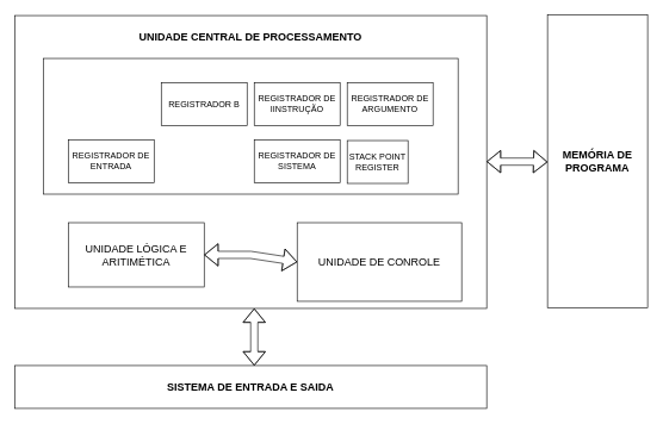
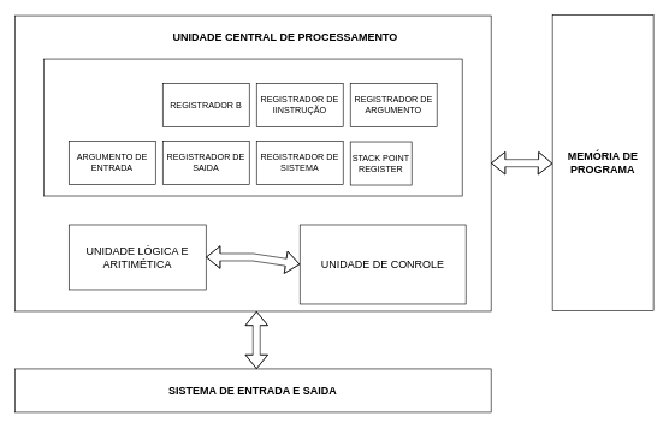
- <mxCell id="3" value="UNIDADE CENTRAL DE PROCESSAMENTO" style="text;html=1;strokeColor=none;fillColor=none;align=center;verticalAlign=middle;whiteSpace=wrap;rounded=0;fontSize=15;fontStyle=1;" parent="1" vertex="1"><mxGeometry x="165" y="41" width="370" height="20" as="geometry" /></mxCell>
+ <mxCell id="3" value="UNIDADE CENTRAL DE PROCESSAMENTO" style="text;html=1;strokeColor=none;fillColor=none;align=center;verticalAlign=middle;whiteSpace=wrap;rounded=0;fontSize=15;fontStyle=1;" parent="1" vertex="1"><mxGeometry x="210" y="41" width="370" height="20" as="geometry" /></mxCell>
- <mxCell id="8" value="REGISTRADOR DE ENTRADA" style="rounded=0;whiteSpace=wrap;html=1;fillColor=none;" parent="1" vertex="1"><mxGeometry x="95" y="195" width="120" height="60" as="geometry" /></mxCell>
+ <mxCell id="8" value="ARGUMENTO DE ENTRADA" style="rounded=0;whiteSpace=wrap;html=1;fillColor=none;" parent="1" vertex="1"><mxGeometry x="95" y="195" width="120" height="60" as="geometry" /></mxCell>
+ <mxCell id="9" value="REGISTRADOR DE SAIDA" style="rounded=0;whiteSpace=wrap;html=1;fillColor=none;" parent="1" vertex="1"><mxGeometry x="225" y="195" width="120" height="60" as="geometry" /></mxCell>
